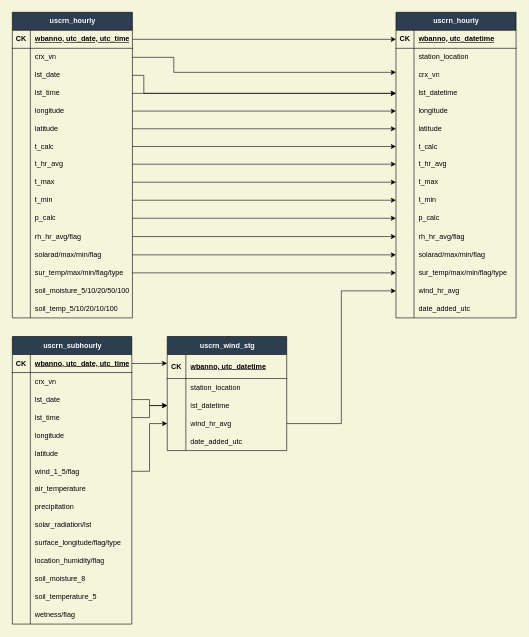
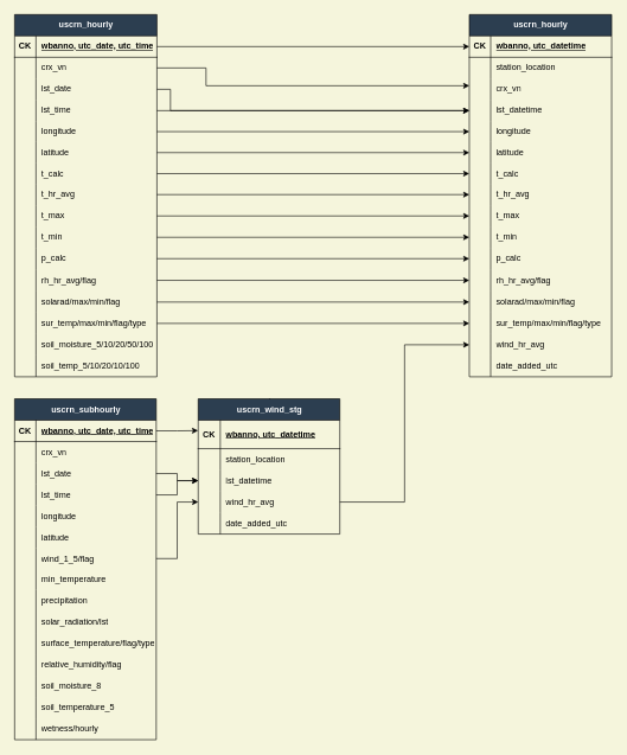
- <mxCell id="75" value="air_temperature" style="shape=partialRectangle;connectable=0;fillColor=none;top=0;left=0;bottom=0;right=0;align=left;spacingLeft=6;overflow=hidden;whiteSpace=wrap;html=1;" vertex="1" parent="73"><mxGeometry x="30" width="169.0" height="29" as="geometry"><mxRectangle width="169.0" height="29" as="alternateBounds" /></mxGeometry></mxCell>
+ <mxCell id="75" value="min_temperature" style="shape=partialRectangle;connectable=0;fillColor=none;top=0;left=0;bottom=0;right=0;align=left;spacingLeft=6;overflow=hidden;whiteSpace=wrap;html=1;" vertex="1" parent="73"><mxGeometry x="30" width="169.0" height="29" as="geometry"><mxRectangle width="169.0" height="29" as="alternateBounds" /></mxGeometry></mxCell>
- <mxCell id="84" value="surface_longitude/flag/type" style="shape=partialRectangle;connectable=0;fillColor=none;top=0;left=0;bottom=0;right=0;align=left;spacingLeft=6;overflow=hidden;whiteSpace=wrap;html=1;" vertex="1" parent="82"><mxGeometry x="30" width="169.0" height="30" as="geometry"><mxRectangle width="169.0" height="30" as="alternateBounds" /></mxGeometry></mxCell>
+ <mxCell id="84" value="surface_temperature/flag/type" style="shape=partialRectangle;connectable=0;fillColor=none;top=0;left=0;bottom=0;right=0;align=left;spacingLeft=6;overflow=hidden;whiteSpace=wrap;html=1;" vertex="1" parent="82"><mxGeometry x="30" width="169.0" height="30" as="geometry"><mxRectangle width="169.0" height="30" as="alternateBounds" /></mxGeometry></mxCell>
- <mxCell id="87" value="location_humidity/flag" style="shape=partialRectangle;connectable=0;fillColor=none;top=0;left=0;bottom=0;right=0;align=left;spacingLeft=6;overflow=hidden;whiteSpace=wrap;html=1;" vertex="1" parent="85"><mxGeometry x="30" width="169.0" height="30" as="geometry"><mxRectangle width="169.0" height="30" as="alternateBounds" /></mxGeometry></mxCell>
+ <mxCell id="87" value="relative_humidity/flag" style="shape=partialRectangle;connectable=0;fillColor=none;top=0;left=0;bottom=0;right=0;align=left;spacingLeft=6;overflow=hidden;whiteSpace=wrap;html=1;" vertex="1" parent="85"><mxGeometry x="30" width="169.0" height="30" as="geometry"><mxRectangle width="169.0" height="30" as="alternateBounds" /></mxGeometry></mxCell>
- <mxCell id="96" value="wetness/flag" style="shape=partialRectangle;connectable=0;fillColor=none;top=0;left=0;bottom=0;right=0;align=left;spacingLeft=6;overflow=hidden;whiteSpace=wrap;html=1;" vertex="1" parent="94"><mxGeometry x="30" width="169.0" height="30" as="geometry"><mxRectangle width="169.0" height="30" as="alternateBounds" /></mxGeometry></mxCell>
+ <mxCell id="96" value="wetness/hourly" style="shape=partialRectangle;connectable=0;fillColor=none;top=0;left=0;bottom=0;right=0;align=left;spacingLeft=6;overflow=hidden;whiteSpace=wrap;html=1;" vertex="1" parent="94"><mxGeometry x="30" width="169.0" height="30" as="geometry"><mxRectangle width="169.0" height="30" as="alternateBounds" /></mxGeometry></mxCell>
